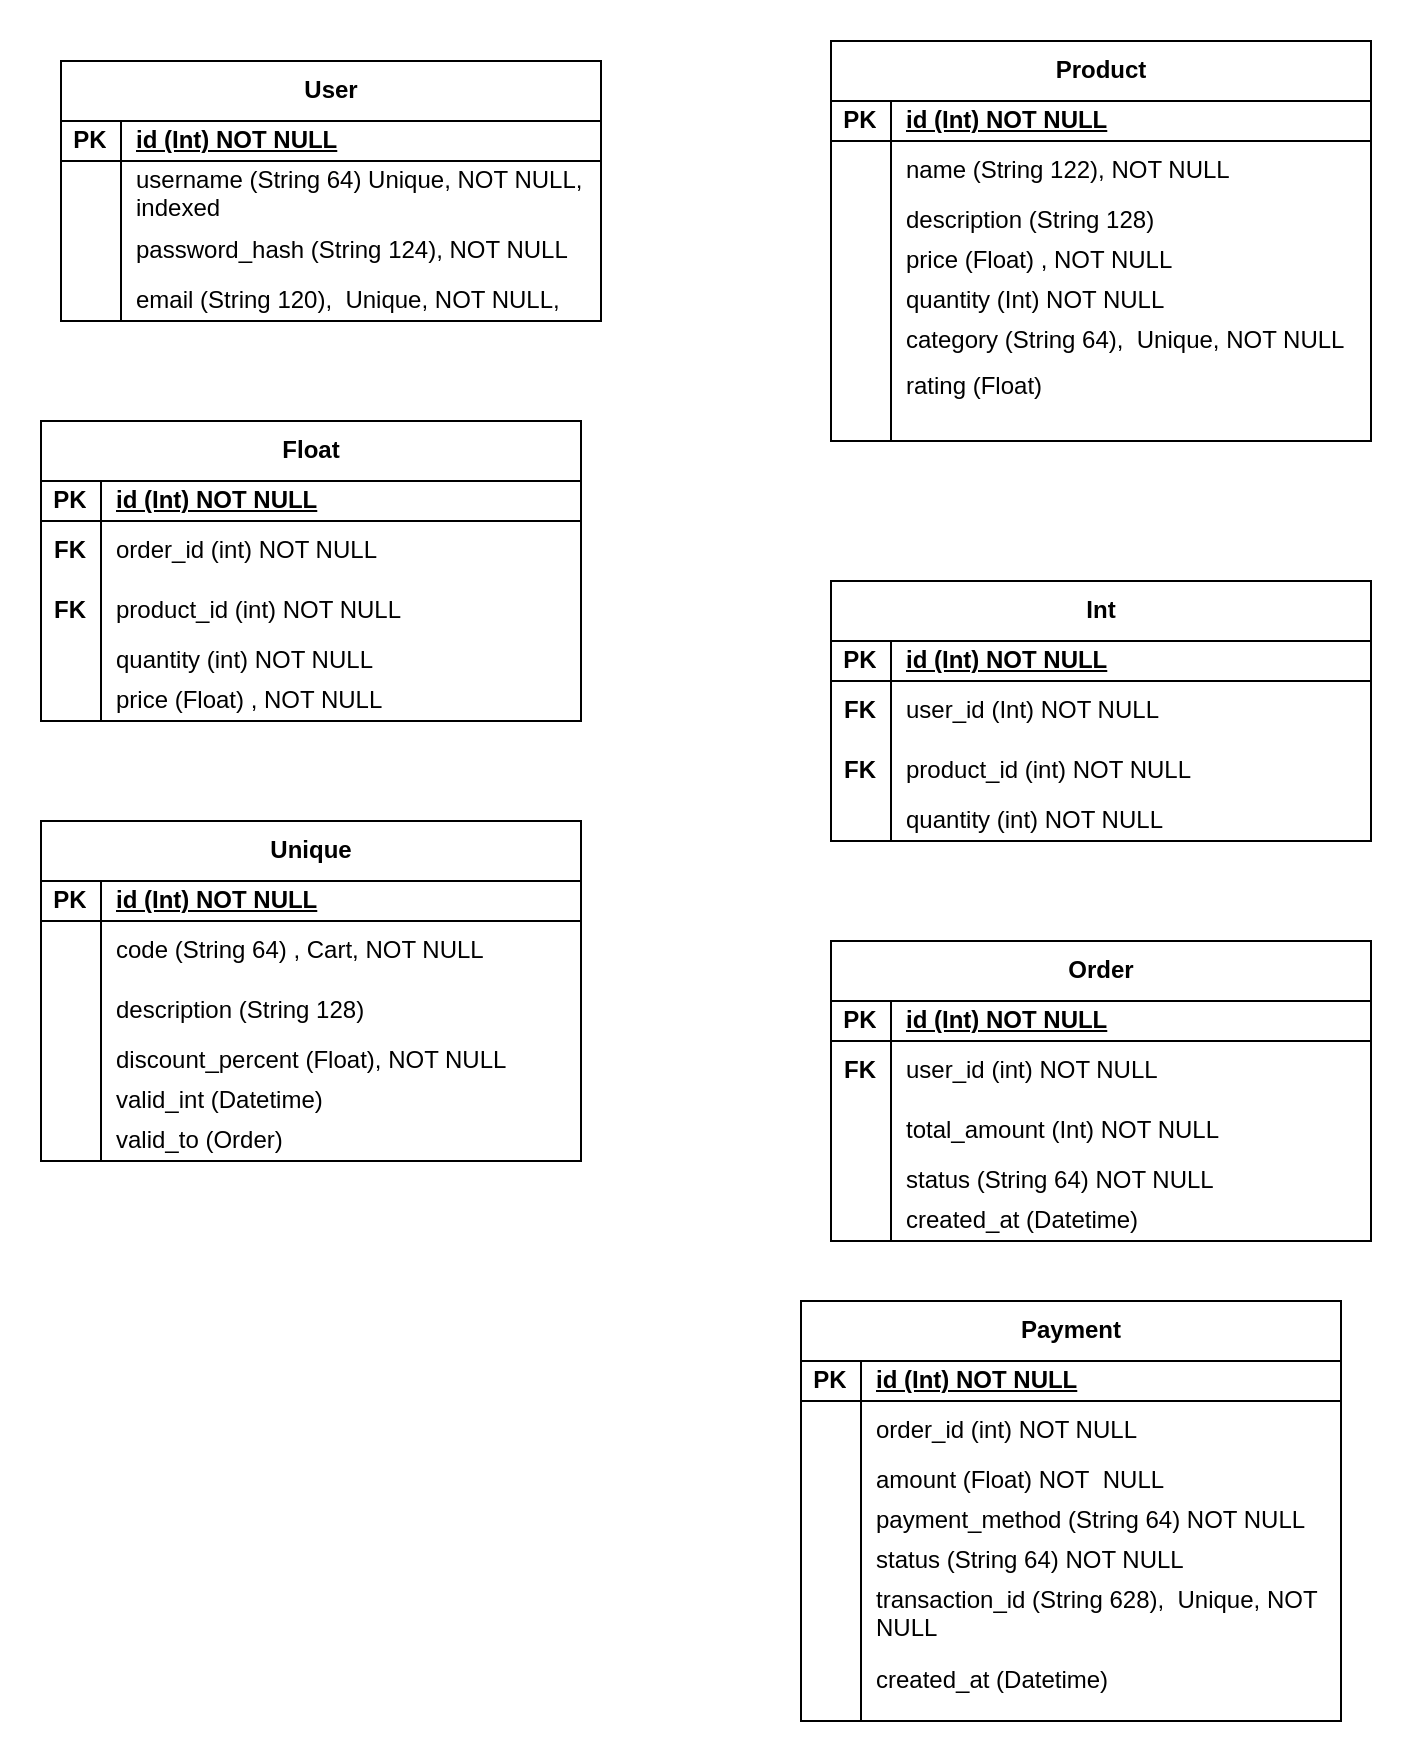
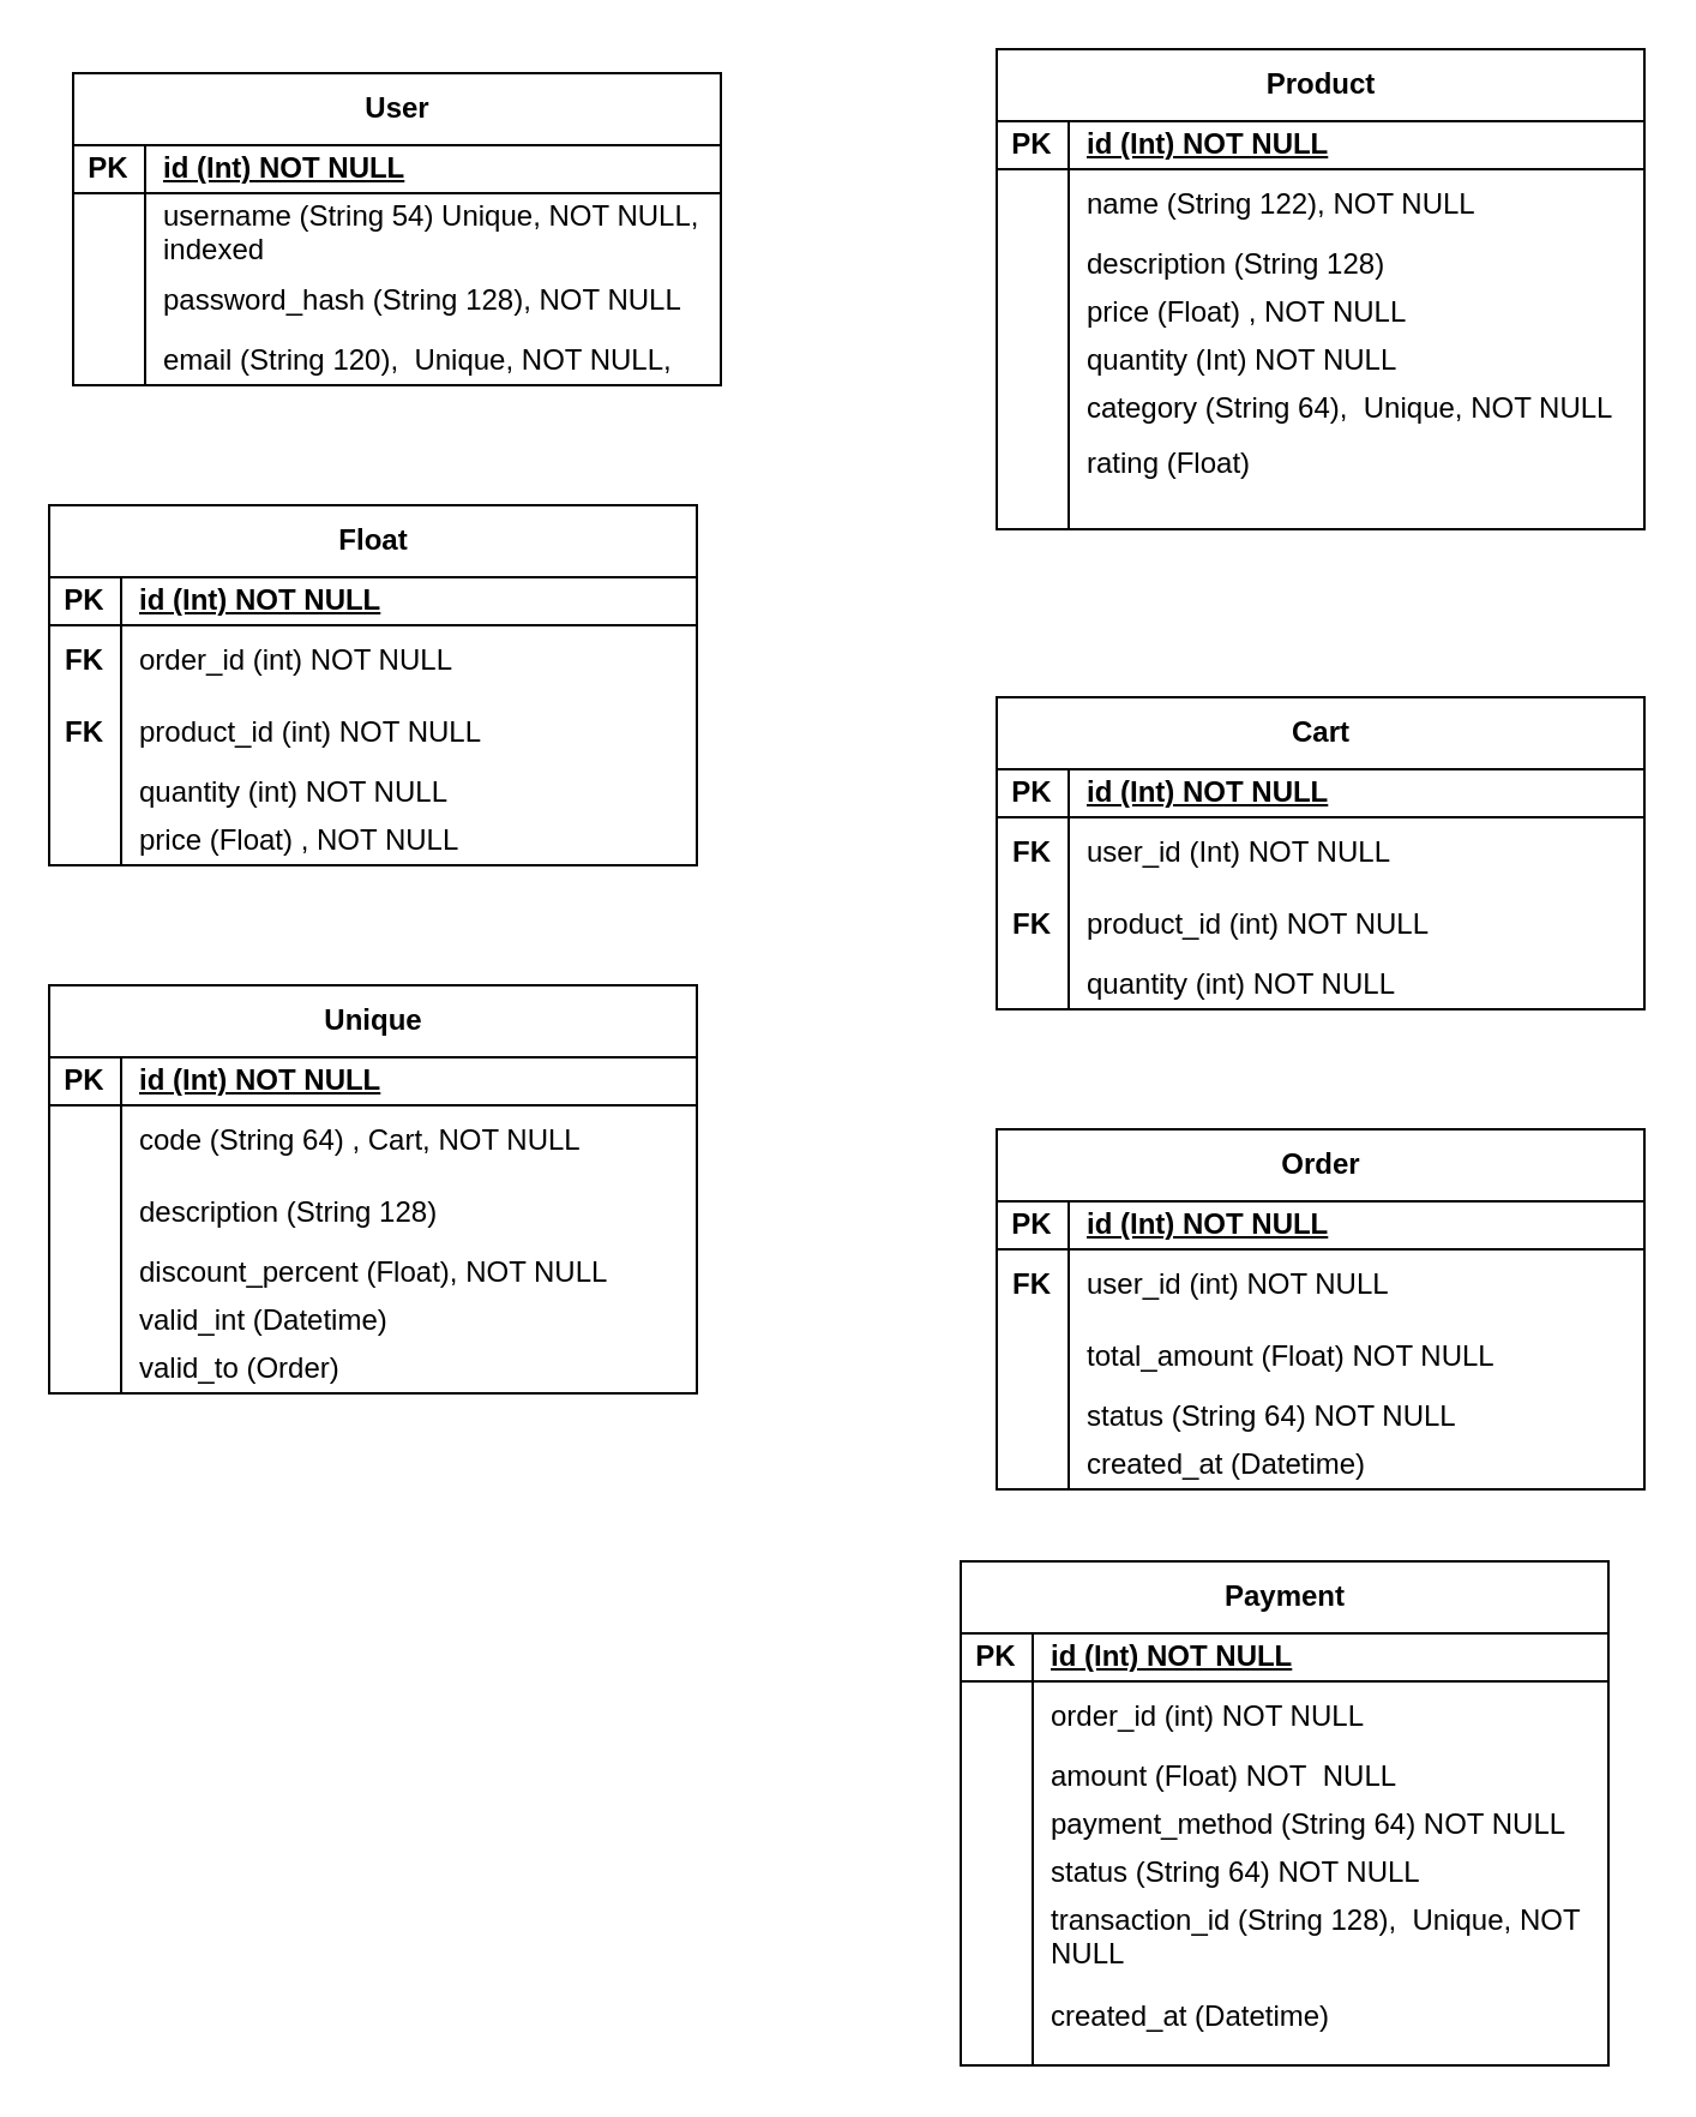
- <mxCell id="76" value="username (String 64) Unique, NOT NULL, indexed" style="shape=partialRectangle;connectable=0;fillColor=none;top=0;left=0;bottom=0;right=0;align=left;spacingLeft=6;overflow=hidden;whiteSpace=wrap;html=1;swimlaneLine=1;shadow=0;strokeColor=default;resizeWidth=1;resizeHeight=1;" vertex="1" parent="74"><mxGeometry x="30" width="240" height="30" as="geometry"><mxRectangle width="240" height="30" as="alternateBounds" /></mxGeometry></mxCell>
+ <mxCell id="76" value="username (String 54) Unique, NOT NULL, indexed" style="shape=partialRectangle;connectable=0;fillColor=none;top=0;left=0;bottom=0;right=0;align=left;spacingLeft=6;overflow=hidden;whiteSpace=wrap;html=1;swimlaneLine=1;shadow=0;strokeColor=default;resizeWidth=1;resizeHeight=1;" vertex="1" parent="74"><mxGeometry x="30" width="240" height="30" as="geometry"><mxRectangle width="240" height="30" as="alternateBounds" /></mxGeometry></mxCell>
- <mxCell id="79" value="password_hash (String 124), NOT NULL" style="shape=partialRectangle;connectable=0;fillColor=none;top=0;left=0;bottom=0;right=0;align=left;spacingLeft=6;overflow=hidden;whiteSpace=wrap;html=1;swimlaneLine=1;shadow=0;strokeColor=default;resizeWidth=1;resizeHeight=1;" vertex="1" parent="77"><mxGeometry x="30" width="240" height="30" as="geometry"><mxRectangle width="240" height="30" as="alternateBounds" /></mxGeometry></mxCell>
+ <mxCell id="79" value="password_hash (String 128), NOT NULL" style="shape=partialRectangle;connectable=0;fillColor=none;top=0;left=0;bottom=0;right=0;align=left;spacingLeft=6;overflow=hidden;whiteSpace=wrap;html=1;swimlaneLine=1;shadow=0;strokeColor=default;resizeWidth=1;resizeHeight=1;" vertex="1" parent="77"><mxGeometry x="30" width="240" height="30" as="geometry"><mxRectangle width="240" height="30" as="alternateBounds" /></mxGeometry></mxCell>
- <mxCell id="24" value="Int" style="shape=table;startSize=30;container=1;collapsible=1;childLayout=tableLayout;fixedRows=1;rowLines=0;fontStyle=1;align=center;resizeLast=1;html=1;swimlaneLine=1;shadow=0;strokeColor=default;resizeWidth=1;resizeHeight=1;" vertex="1" parent="1"><mxGeometry x="415" y="290" width="270" height="130" as="geometry"><mxRectangle x="120" y="320" width="70" height="30" as="alternateBounds" /></mxGeometry></mxCell>
+ <mxCell id="24" value="Cart" style="shape=table;startSize=30;container=1;collapsible=1;childLayout=tableLayout;fixedRows=1;rowLines=0;fontStyle=1;align=center;resizeLast=1;html=1;swimlaneLine=1;shadow=0;strokeColor=default;resizeWidth=1;resizeHeight=1;" vertex="1" parent="1"><mxGeometry x="415" y="290" width="270" height="130" as="geometry"><mxRectangle x="120" y="320" width="70" height="30" as="alternateBounds" /></mxGeometry></mxCell>
- <mxCell id="47" value="total_amount (Int) NOT NULL" style="shape=partialRectangle;connectable=0;fillColor=none;top=0;left=0;bottom=0;right=0;align=left;spacingLeft=6;overflow=hidden;whiteSpace=wrap;html=1;swimlaneLine=1;shadow=0;strokeColor=default;resizeWidth=1;resizeHeight=1;" vertex="1" parent="45"><mxGeometry x="30" width="240" height="30" as="geometry"><mxRectangle width="240" height="30" as="alternateBounds" /></mxGeometry></mxCell>
+ <mxCell id="47" value="total_amount (Float) NOT NULL" style="shape=partialRectangle;connectable=0;fillColor=none;top=0;left=0;bottom=0;right=0;align=left;spacingLeft=6;overflow=hidden;whiteSpace=wrap;html=1;swimlaneLine=1;shadow=0;strokeColor=default;resizeWidth=1;resizeHeight=1;" vertex="1" parent="45"><mxGeometry x="30" width="240" height="30" as="geometry"><mxRectangle width="240" height="30" as="alternateBounds" /></mxGeometry></mxCell>
- <mxCell id="101" value="transaction_id (String 628),&amp;nbsp; Unique, NOT NULL&lt;div&gt;&lt;br&gt;&lt;/div&gt;" style="shape=partialRectangle;connectable=0;fillColor=none;top=0;left=0;bottom=0;right=0;align=left;spacingLeft=6;overflow=hidden;whiteSpace=wrap;html=1;swimlaneLine=1;shadow=0;strokeColor=default;resizeWidth=1;resizeHeight=1;" vertex="1" parent="99"><mxGeometry x="30" width="240" height="30" as="geometry"><mxRectangle width="240" height="30" as="alternateBounds" /></mxGeometry></mxCell>
+ <mxCell id="101" value="transaction_id (String 128),&amp;nbsp; Unique, NOT NULL&lt;div&gt;&lt;br&gt;&lt;/div&gt;" style="shape=partialRectangle;connectable=0;fillColor=none;top=0;left=0;bottom=0;right=0;align=left;spacingLeft=6;overflow=hidden;whiteSpace=wrap;html=1;swimlaneLine=1;shadow=0;strokeColor=default;resizeWidth=1;resizeHeight=1;" vertex="1" parent="99"><mxGeometry x="30" width="240" height="30" as="geometry"><mxRectangle width="240" height="30" as="alternateBounds" /></mxGeometry></mxCell>
